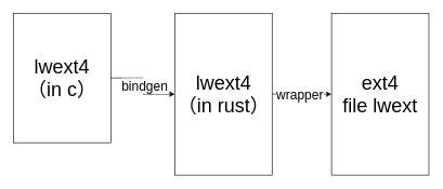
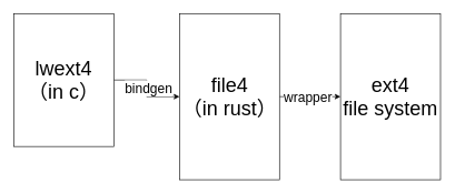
- <mxCell id="7" value="&lt;font style=&quot;font-size: 30px;&quot;&gt;lwext4&lt;/font&gt;&lt;div&gt;&lt;font style=&quot;font-size: 30px;&quot;&gt;（in rust）&lt;/font&gt;&lt;/div&gt;" style="rounded=0;whiteSpace=wrap;html=1;" vertex="1" parent="1"><mxGeometry x="268.5" y="20" width="150" height="250" as="geometry" /></mxCell>
+ <mxCell id="7" value="&lt;font style=&quot;font-size: 30px;&quot;&gt;file4&lt;/font&gt;&lt;div&gt;&lt;font style=&quot;font-size: 30px;&quot;&gt;（in rust）&lt;/font&gt;&lt;/div&gt;" style="rounded=0;whiteSpace=wrap;html=1;" vertex="1" parent="1"><mxGeometry x="268.5" y="20" width="150" height="250" as="geometry" /></mxCell>
- <mxCell id="8" value="&lt;span style=&quot;font-size: 30px;&quot;&gt;ext4&lt;/span&gt;&lt;div&gt;&lt;span style=&quot;font-size: 30px;&quot;&gt;file lwext&lt;/span&gt;&lt;/div&gt;" style="rounded=0;whiteSpace=wrap;html=1;" vertex="1" parent="1"><mxGeometry x="510" y="20" width="150" height="250" as="geometry" /></mxCell>
+ <mxCell id="8" value="&lt;span style=&quot;font-size: 30px;&quot;&gt;ext4&lt;/span&gt;&lt;div&gt;&lt;span style=&quot;font-size: 30px;&quot;&gt;file system&lt;/span&gt;&lt;/div&gt;" style="rounded=0;whiteSpace=wrap;html=1;" vertex="1" parent="1"><mxGeometry x="510" y="20" width="150" height="250" as="geometry" /></mxCell>
